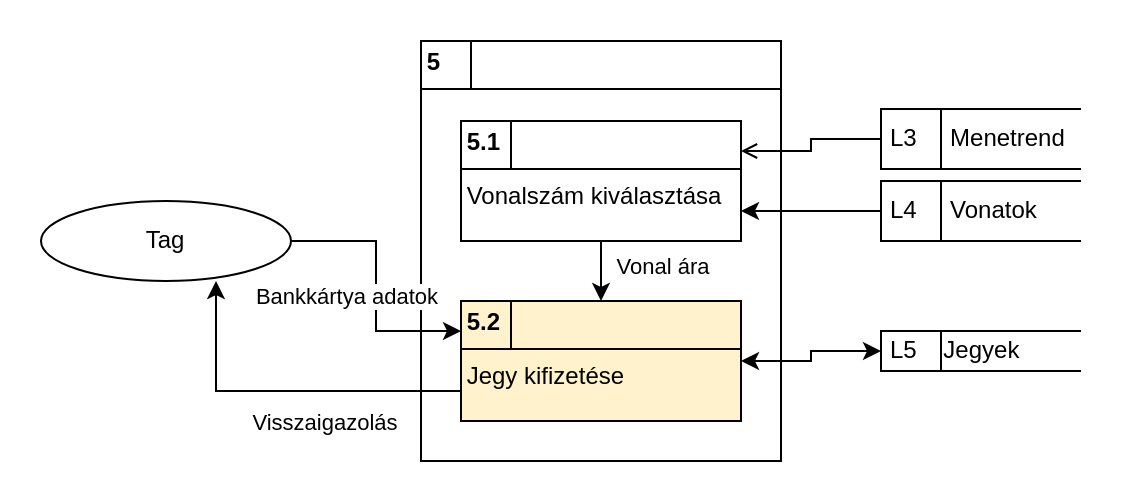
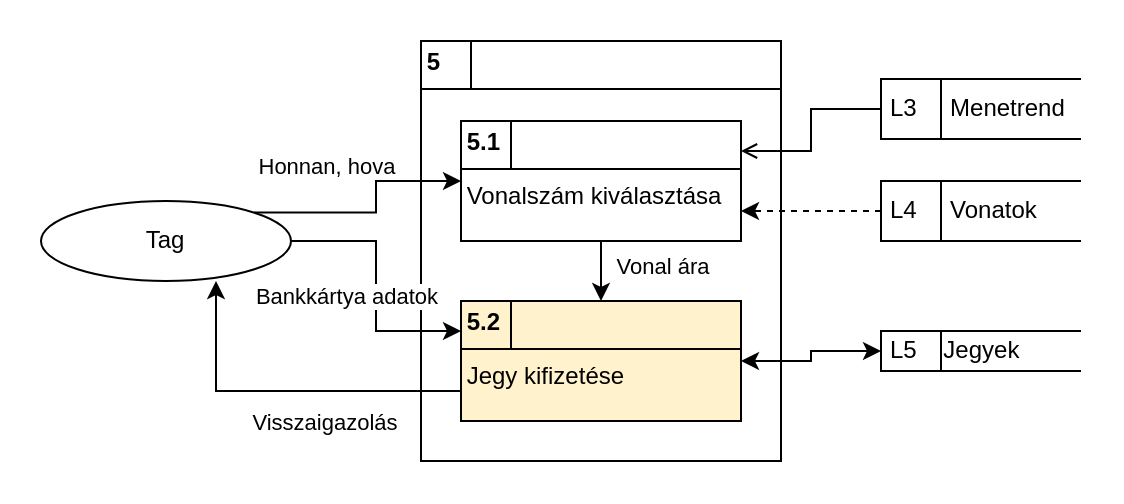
- <mxCell id="11" value="L3&amp;nbsp; &amp;nbsp; &amp;nbsp;Menetrend" style="html=1;dashed=0;whiteSpace=wrap;shape=mxgraph.dfd.dataStoreID;align=left;spacingLeft=3;points=[[0,0],[0.5,0],[1,0],[0,0.5],[1,0.5],[0,1],[0.5,1],[1,1]];" vertex="1" parent="1"><mxGeometry x="440" y="54" width="100" height="30" as="geometry" /></mxCell>
+ <mxCell id="11" value="L3&amp;nbsp; &amp;nbsp; &amp;nbsp;Menetrend" style="html=1;dashed=0;whiteSpace=wrap;shape=mxgraph.dfd.dataStoreID;align=left;spacingLeft=3;points=[[0,0],[0.5,0],[1,0],[0,0.5],[1,0.5],[0,1],[0.5,1],[1,1]];" vertex="1" parent="1"><mxGeometry x="440" y="39" width="100" height="30" as="geometry" /></mxCell>
- <mxCell id="12" style="edgeStyle=orthogonalEdgeStyle;rounded=0;orthogonalLoop=1;jettySize=auto;html=1;exitX=0;exitY=0.5;exitDx=0;exitDy=0;entryX=1;entryY=0.75;entryDx=0;entryDy=0;" edge="1" parent="1" source="13" target="6"><mxGeometry relative="1" as="geometry" /></mxCell>
+ <mxCell id="12" style="edgeStyle=orthogonalEdgeStyle;rounded=0;orthogonalLoop=1;jettySize=auto;html=1;exitX=0;exitY=0.5;exitDx=0;exitDy=0;entryX=1;entryY=0.75;entryDx=0;entryDy=0;dashed=1;" edge="1" parent="1" source="13" target="6"><mxGeometry relative="1" as="geometry" /></mxCell>
+ <mxCell id="16" style="edgeStyle=orthogonalEdgeStyle;rounded=0;orthogonalLoop=1;jettySize=auto;html=1;exitX=1;exitY=0;exitDx=0;exitDy=0;" edge="1" parent="1" source="20" target="6"><mxGeometry relative="1" as="geometry" /></mxCell>
+ <mxCell id="17" value="Honnan, hova" style="edgeLabel;html=1;align=center;verticalAlign=middle;resizable=0;points=[];" vertex="1" connectable="0" parent="16"><mxGeometry x="0.081" y="2" relative="1" as="geometry"><mxPoint x="-23" y="-20" as="offset" /></mxGeometry></mxCell>
